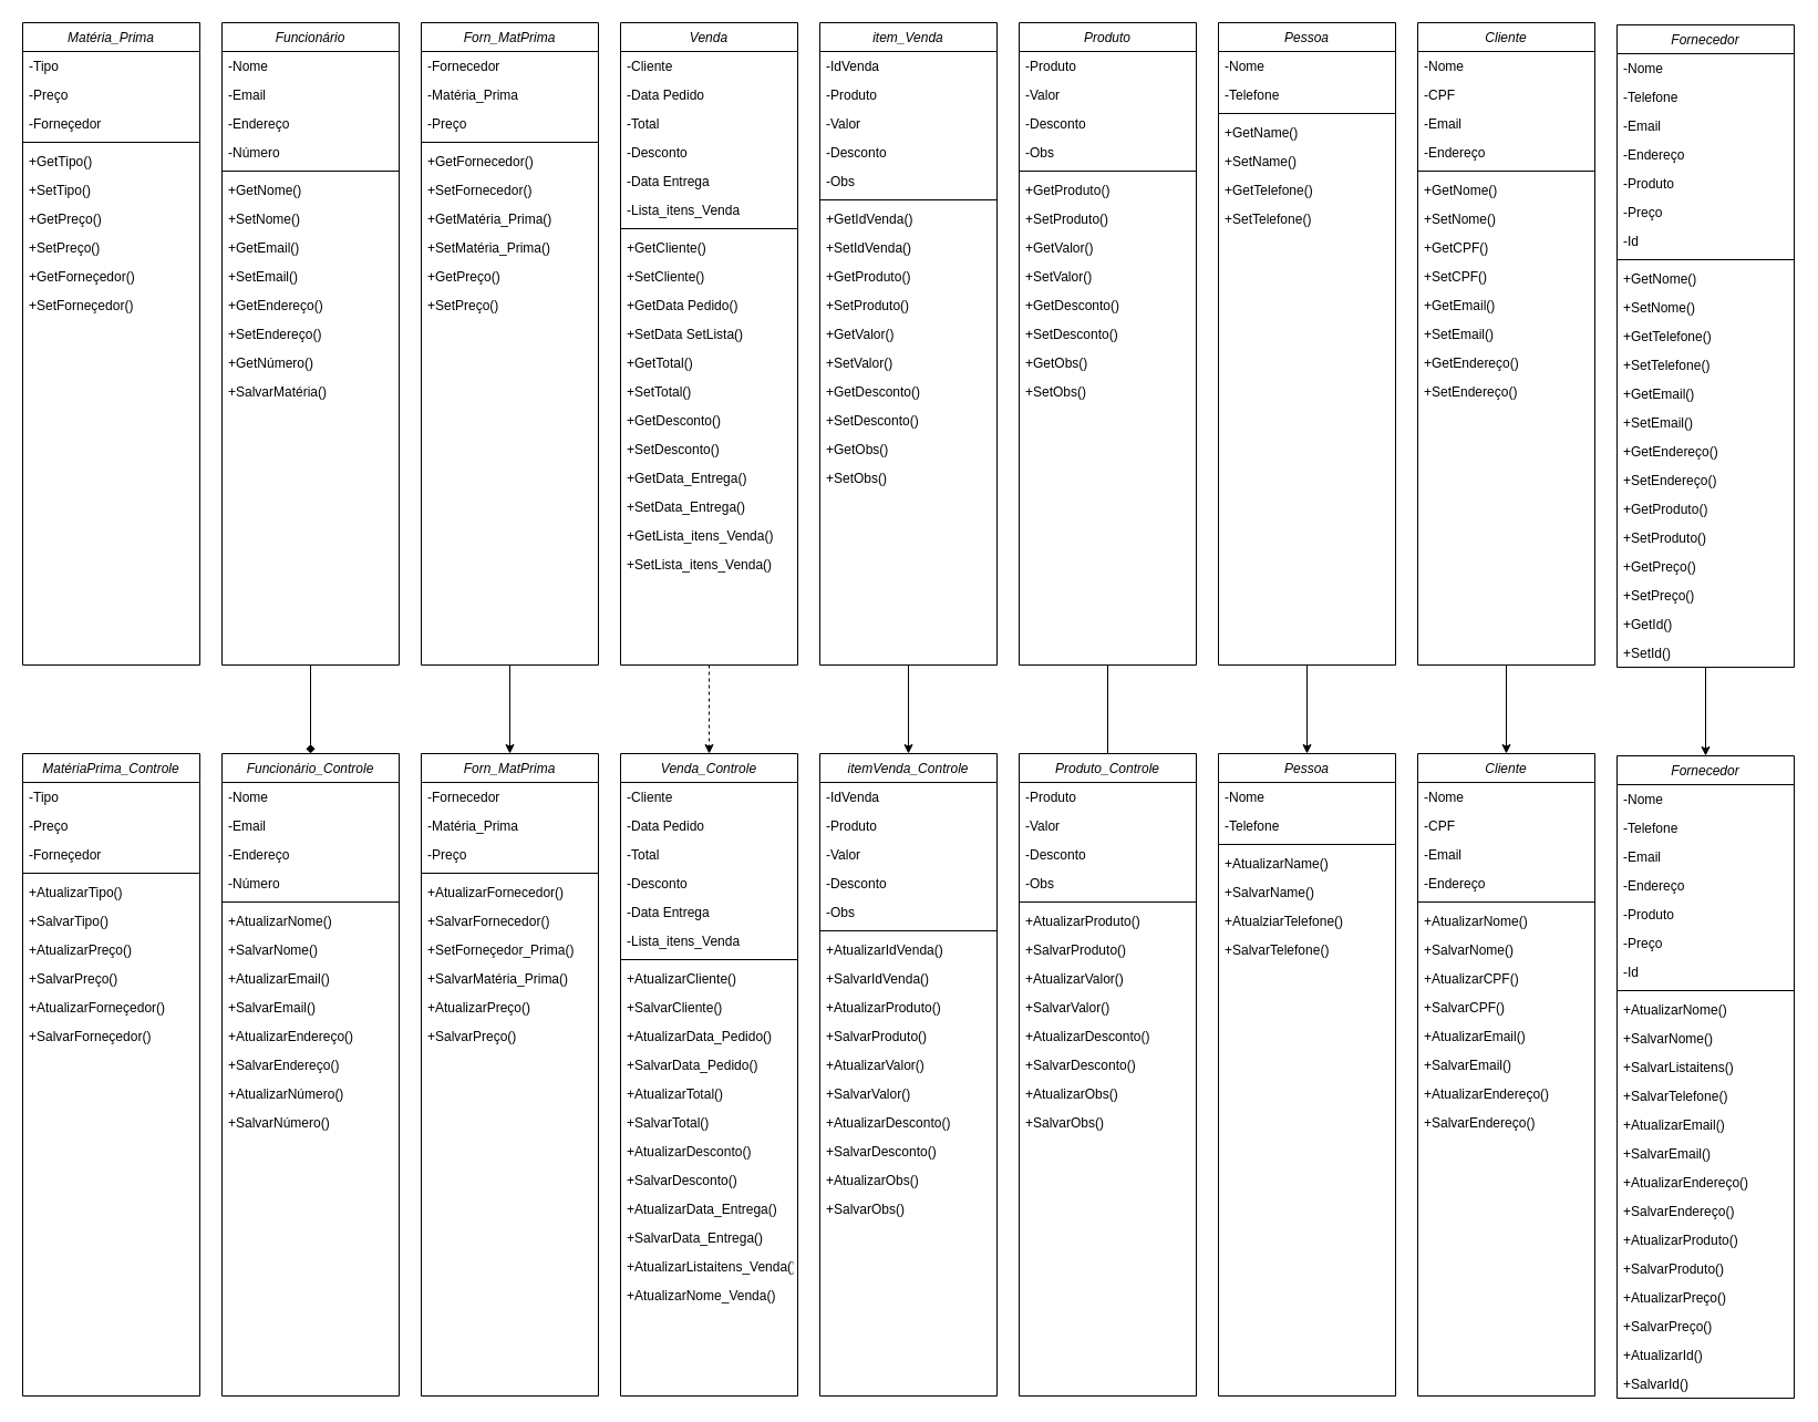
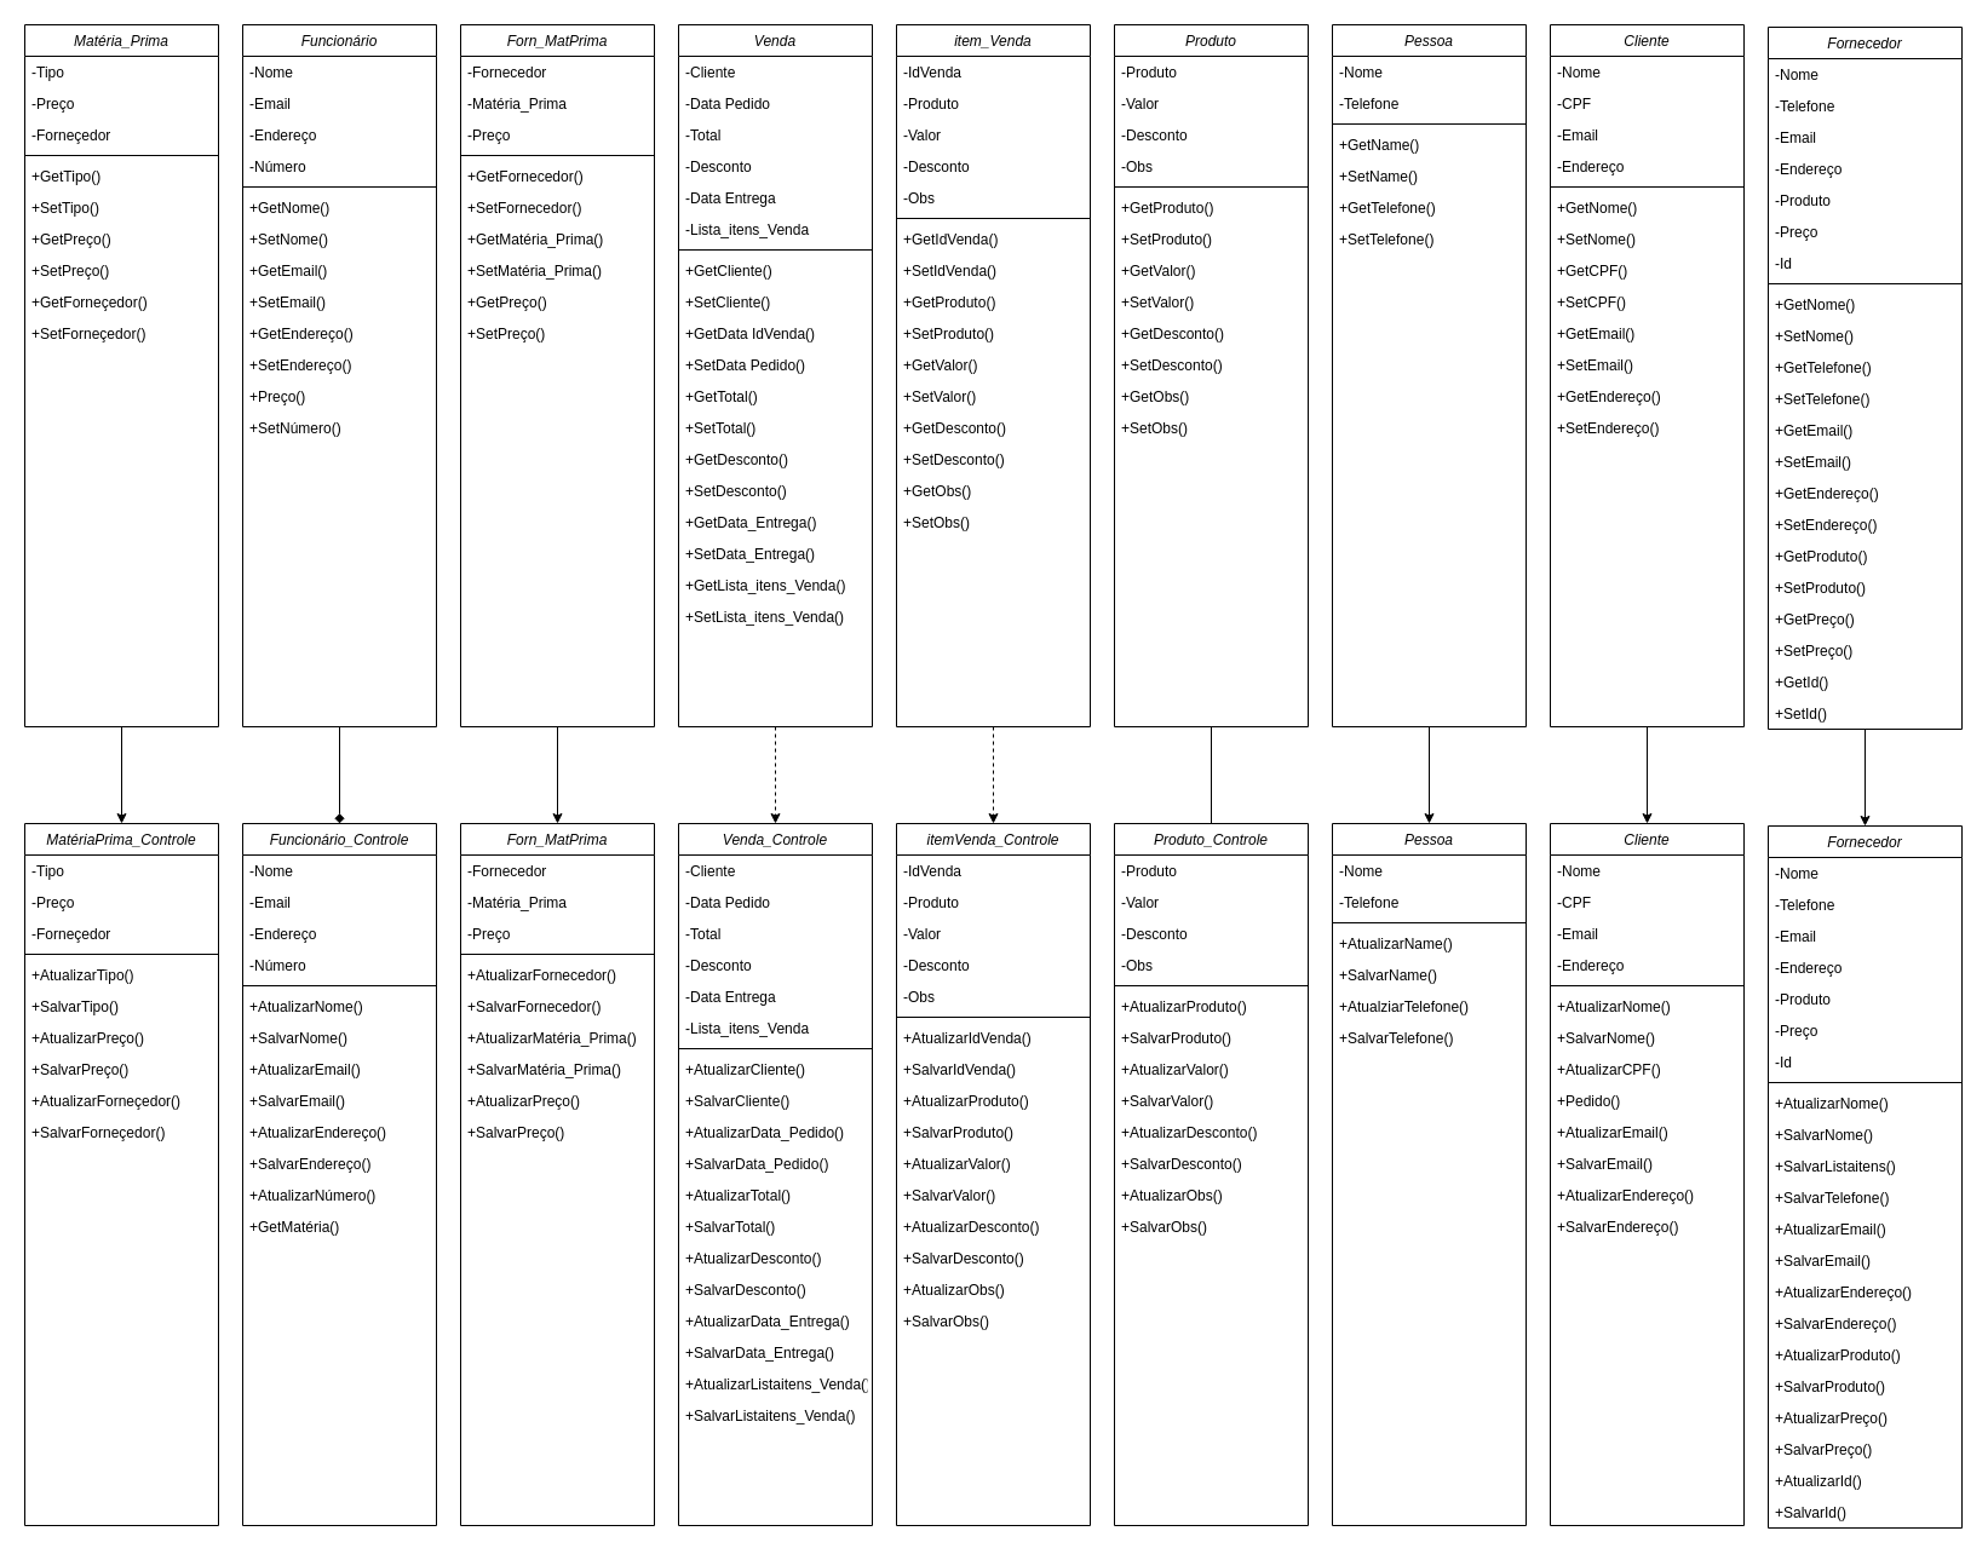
- <mxCell id="94" value="+GetData Pedido()" style="text;align=left;verticalAlign=top;spacingLeft=4;spacingRight=4;overflow=hidden;rotatable=0;points=[[0,0.5],[1,0.5]];portConstraint=eastwest;" vertex="1" parent="84"><mxGeometry y="242" width="160" height="26" as="geometry" /></mxCell>
+ <mxCell id="94" value="+GetData IdVenda()" style="text;align=left;verticalAlign=top;spacingLeft=4;spacingRight=4;overflow=hidden;rotatable=0;points=[[0,0.5],[1,0.5]];portConstraint=eastwest;" vertex="1" parent="84"><mxGeometry y="242" width="160" height="26" as="geometry" /></mxCell>
- <mxCell id="95" value="+SetData SetLista()" style="text;align=left;verticalAlign=top;spacingLeft=4;spacingRight=4;overflow=hidden;rotatable=0;points=[[0,0.5],[1,0.5]];portConstraint=eastwest;" vertex="1" parent="84"><mxGeometry y="268" width="160" height="26" as="geometry" /></mxCell>
+ <mxCell id="95" value="+SetData Pedido()" style="text;align=left;verticalAlign=top;spacingLeft=4;spacingRight=4;overflow=hidden;rotatable=0;points=[[0,0.5],[1,0.5]];portConstraint=eastwest;" vertex="1" parent="84"><mxGeometry y="268" width="160" height="26" as="geometry" /></mxCell>
- <mxCell id="129" value="+GetNúmero()" style="text;align=left;verticalAlign=top;spacingLeft=4;spacingRight=4;overflow=hidden;rotatable=0;points=[[0,0.5],[1,0.5]];portConstraint=eastwest;" vertex="1" parent="117"><mxGeometry y="294" width="160" height="26" as="geometry" /></mxCell>
+ <mxCell id="129" value="+Preço()" style="text;align=left;verticalAlign=top;spacingLeft=4;spacingRight=4;overflow=hidden;rotatable=0;points=[[0,0.5],[1,0.5]];portConstraint=eastwest;" vertex="1" parent="117"><mxGeometry y="294" width="160" height="26" as="geometry" /></mxCell>
- <mxCell id="130" value="+SalvarMatéria()" style="text;align=left;verticalAlign=top;spacingLeft=4;spacingRight=4;overflow=hidden;rotatable=0;points=[[0,0.5],[1,0.5]];portConstraint=eastwest;" vertex="1" parent="117"><mxGeometry y="320" width="160" height="26" as="geometry" /></mxCell>
+ <mxCell id="130" value="+SetNúmero()" style="text;align=left;verticalAlign=top;spacingLeft=4;spacingRight=4;overflow=hidden;rotatable=0;points=[[0,0.5],[1,0.5]];portConstraint=eastwest;" vertex="1" parent="117"><mxGeometry y="320" width="160" height="26" as="geometry" /></mxCell>
+ <mxCell id="131" value="" style="edgeStyle=orthogonalEdgeStyle;rounded=0;orthogonalLoop=1;jettySize=auto;html=1;" edge="1" parent="1" source="132" target="143"><mxGeometry relative="1" as="geometry" /></mxCell>
- <mxCell id="65" value="" style="edgeStyle=orthogonalEdgeStyle;rounded=0;orthogonalLoop=1;jettySize=auto;html=1;" edge="1" parent="1" source="66" target="199"><mxGeometry relative="1" as="geometry" /></mxCell>
+ <mxCell id="65" value="" style="edgeStyle=orthogonalEdgeStyle;rounded=0;orthogonalLoop=1;jettySize=auto;html=1;dashed=1;" edge="1" parent="1" source="66" target="199"><mxGeometry relative="1" as="geometry" /></mxCell>
- <mxCell id="175" value="+SetForneçedor_Prima()" style="text;align=left;verticalAlign=top;spacingLeft=4;spacingRight=4;overflow=hidden;rotatable=0;points=[[0,0.5],[1,0.5]];portConstraint=eastwest;" vertex="1" parent="168"><mxGeometry y="164" width="160" height="26" as="geometry" /></mxCell>
+ <mxCell id="175" value="+AtualizarMatéria_Prima()" style="text;align=left;verticalAlign=top;spacingLeft=4;spacingRight=4;overflow=hidden;rotatable=0;points=[[0,0.5],[1,0.5]];portConstraint=eastwest;" vertex="1" parent="168"><mxGeometry y="164" width="160" height="26" as="geometry" /></mxCell>
- <mxCell id="247" value="+SalvarCPF()" style="text;align=left;verticalAlign=top;spacingLeft=4;spacingRight=4;overflow=hidden;rotatable=0;points=[[0,0.5],[1,0.5]];portConstraint=eastwest;" vertex="1" parent="238"><mxGeometry y="216" width="160" height="26" as="geometry" /></mxCell>
+ <mxCell id="247" value="+Pedido()" style="text;align=left;verticalAlign=top;spacingLeft=4;spacingRight=4;overflow=hidden;rotatable=0;points=[[0,0.5],[1,0.5]];portConstraint=eastwest;" vertex="1" parent="238"><mxGeometry y="216" width="160" height="26" as="geometry" /></mxCell>
- <mxCell id="167" value="+SalvarNúmero()" style="text;align=left;verticalAlign=top;spacingLeft=4;spacingRight=4;overflow=hidden;rotatable=0;points=[[0,0.5],[1,0.5]];portConstraint=eastwest;" vertex="1" parent="154"><mxGeometry y="320" width="160" height="26" as="geometry" /></mxCell>
+ <mxCell id="167" value="+GetMatéria()" style="text;align=left;verticalAlign=top;spacingLeft=4;spacingRight=4;overflow=hidden;rotatable=0;points=[[0,0.5],[1,0.5]];portConstraint=eastwest;" vertex="1" parent="154"><mxGeometry y="320" width="160" height="26" as="geometry" /></mxCell>
- <mxCell id="198" value="+AtualizarNome_Venda()" style="text;align=left;verticalAlign=top;spacingLeft=4;spacingRight=4;overflow=hidden;rotatable=0;points=[[0,0.5],[1,0.5]];portConstraint=eastwest;" vertex="1" parent="179"><mxGeometry y="476" width="160" height="26" as="geometry" /></mxCell>
+ <mxCell id="198" value="+SalvarListaitens_Venda()" style="text;align=left;verticalAlign=top;spacingLeft=4;spacingRight=4;overflow=hidden;rotatable=0;points=[[0,0.5],[1,0.5]];portConstraint=eastwest;" vertex="1" parent="179"><mxGeometry y="476" width="160" height="26" as="geometry" /></mxCell>
